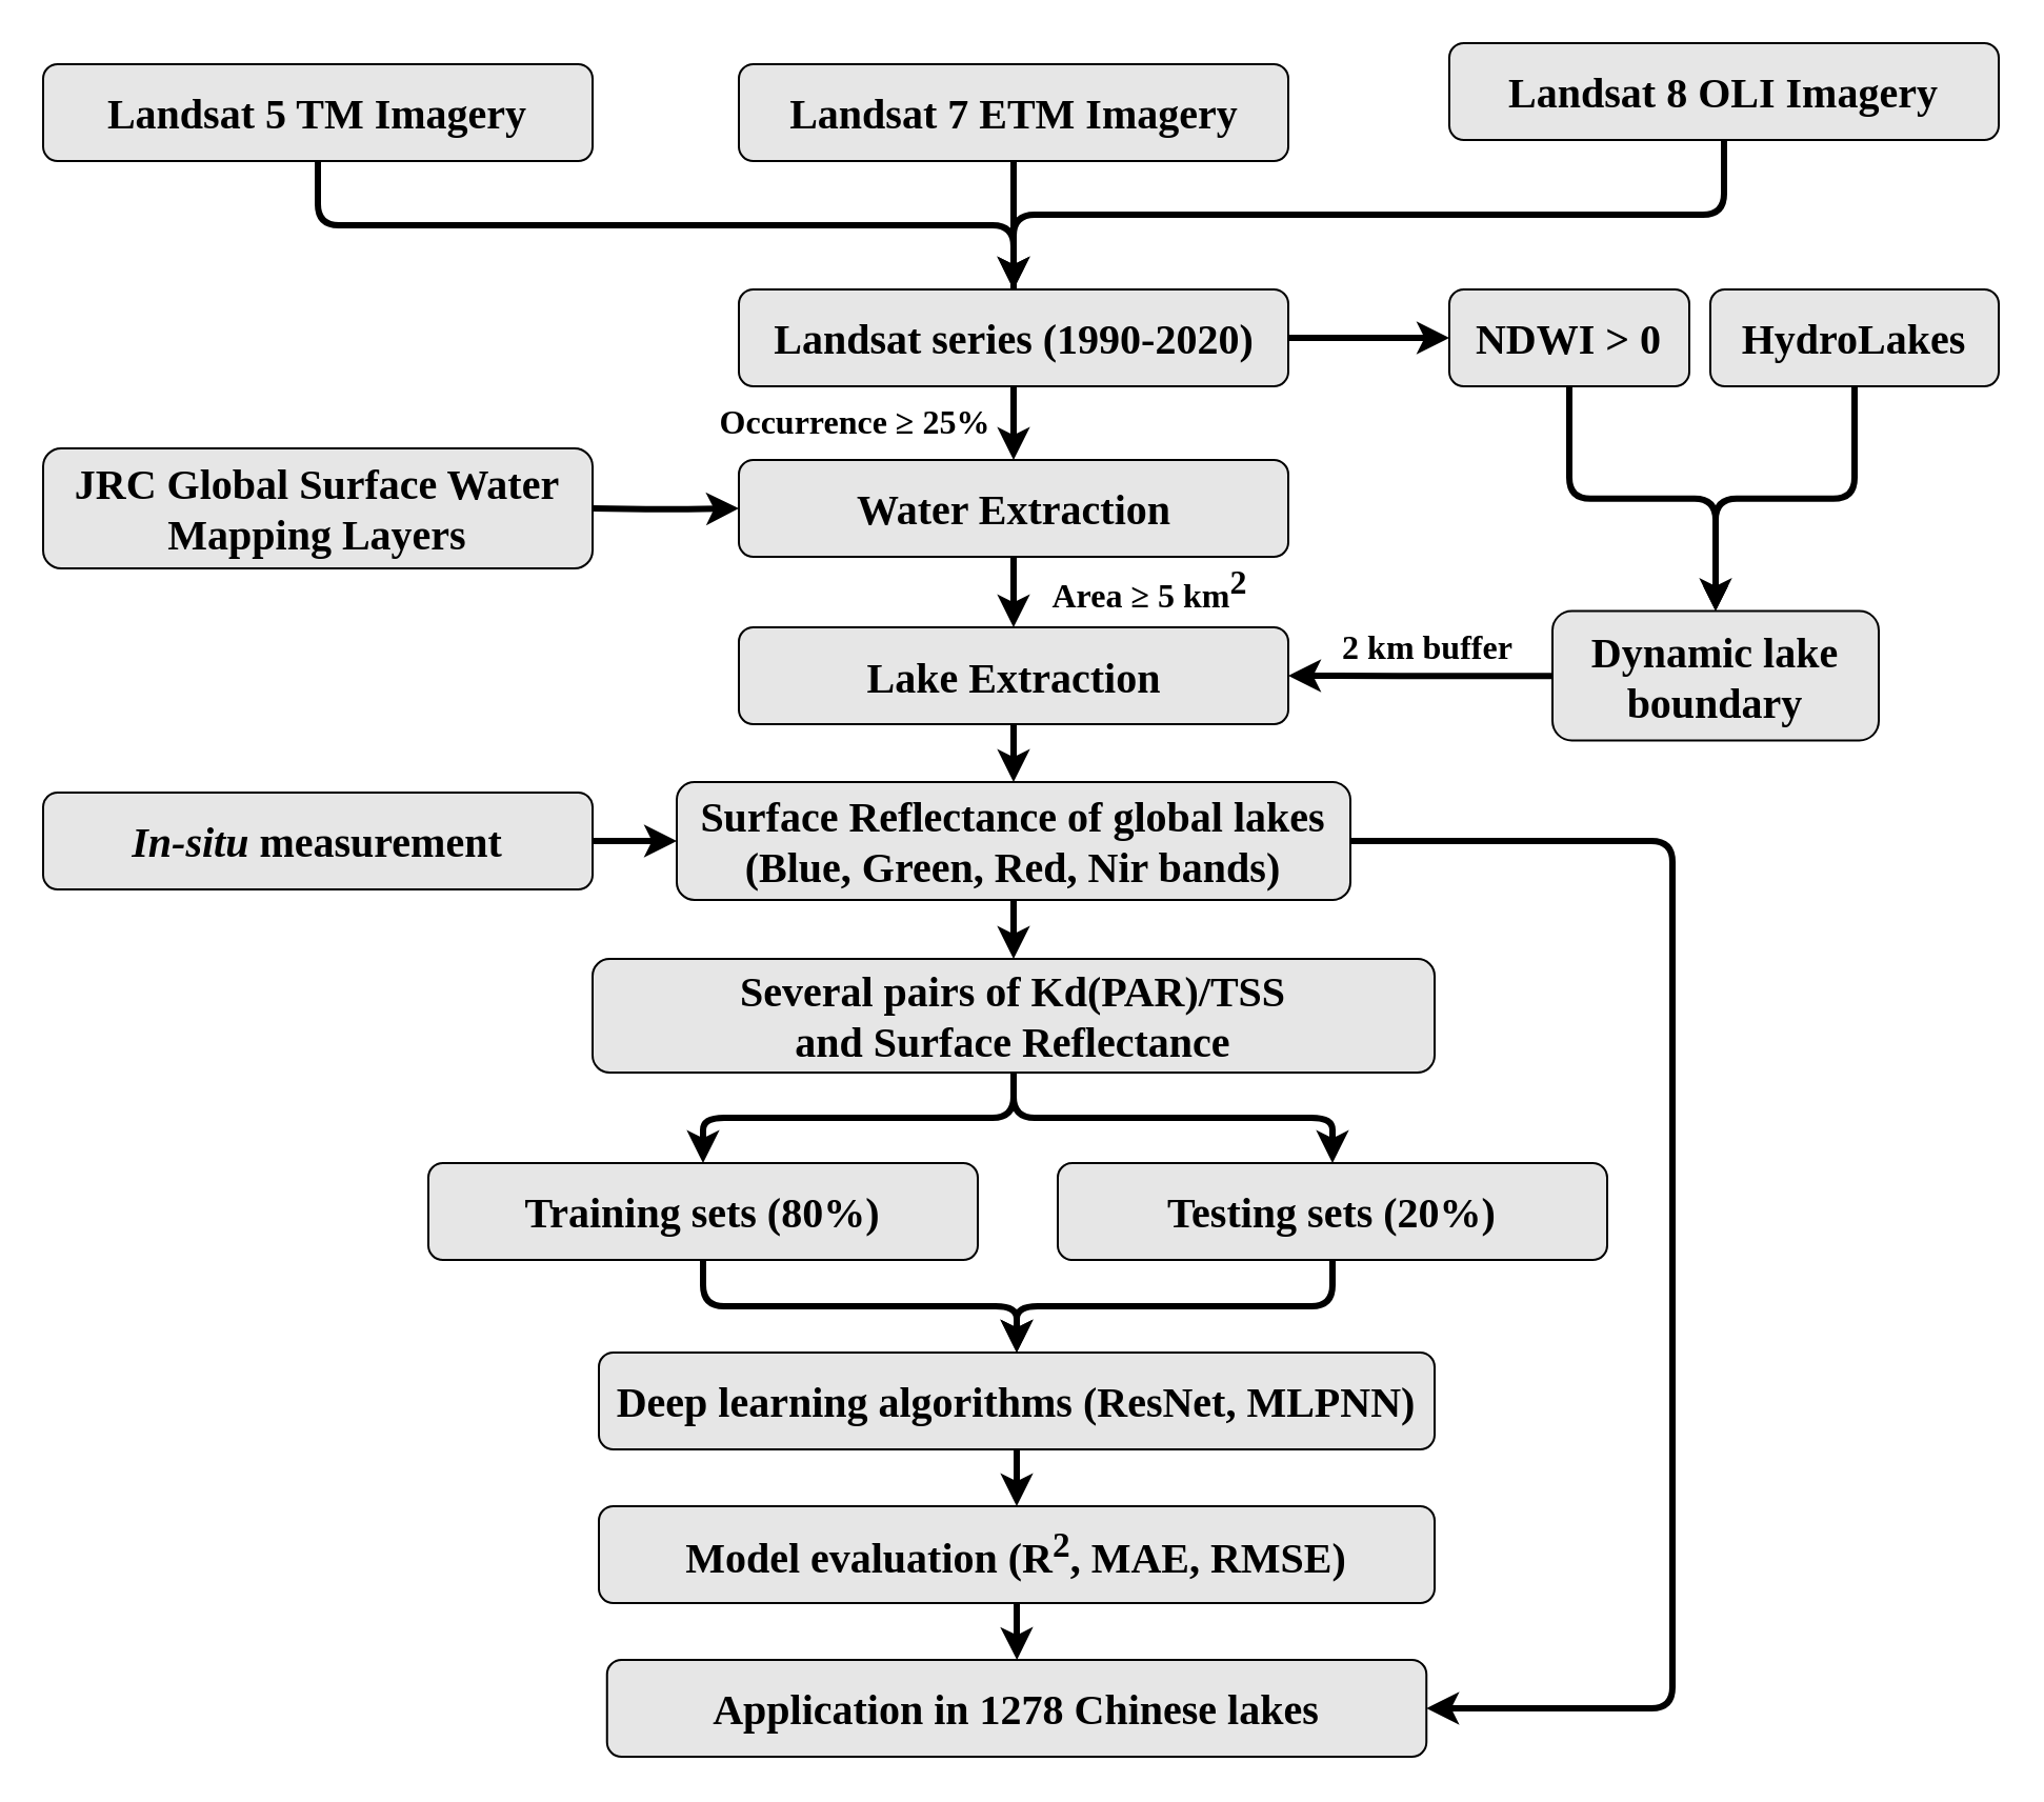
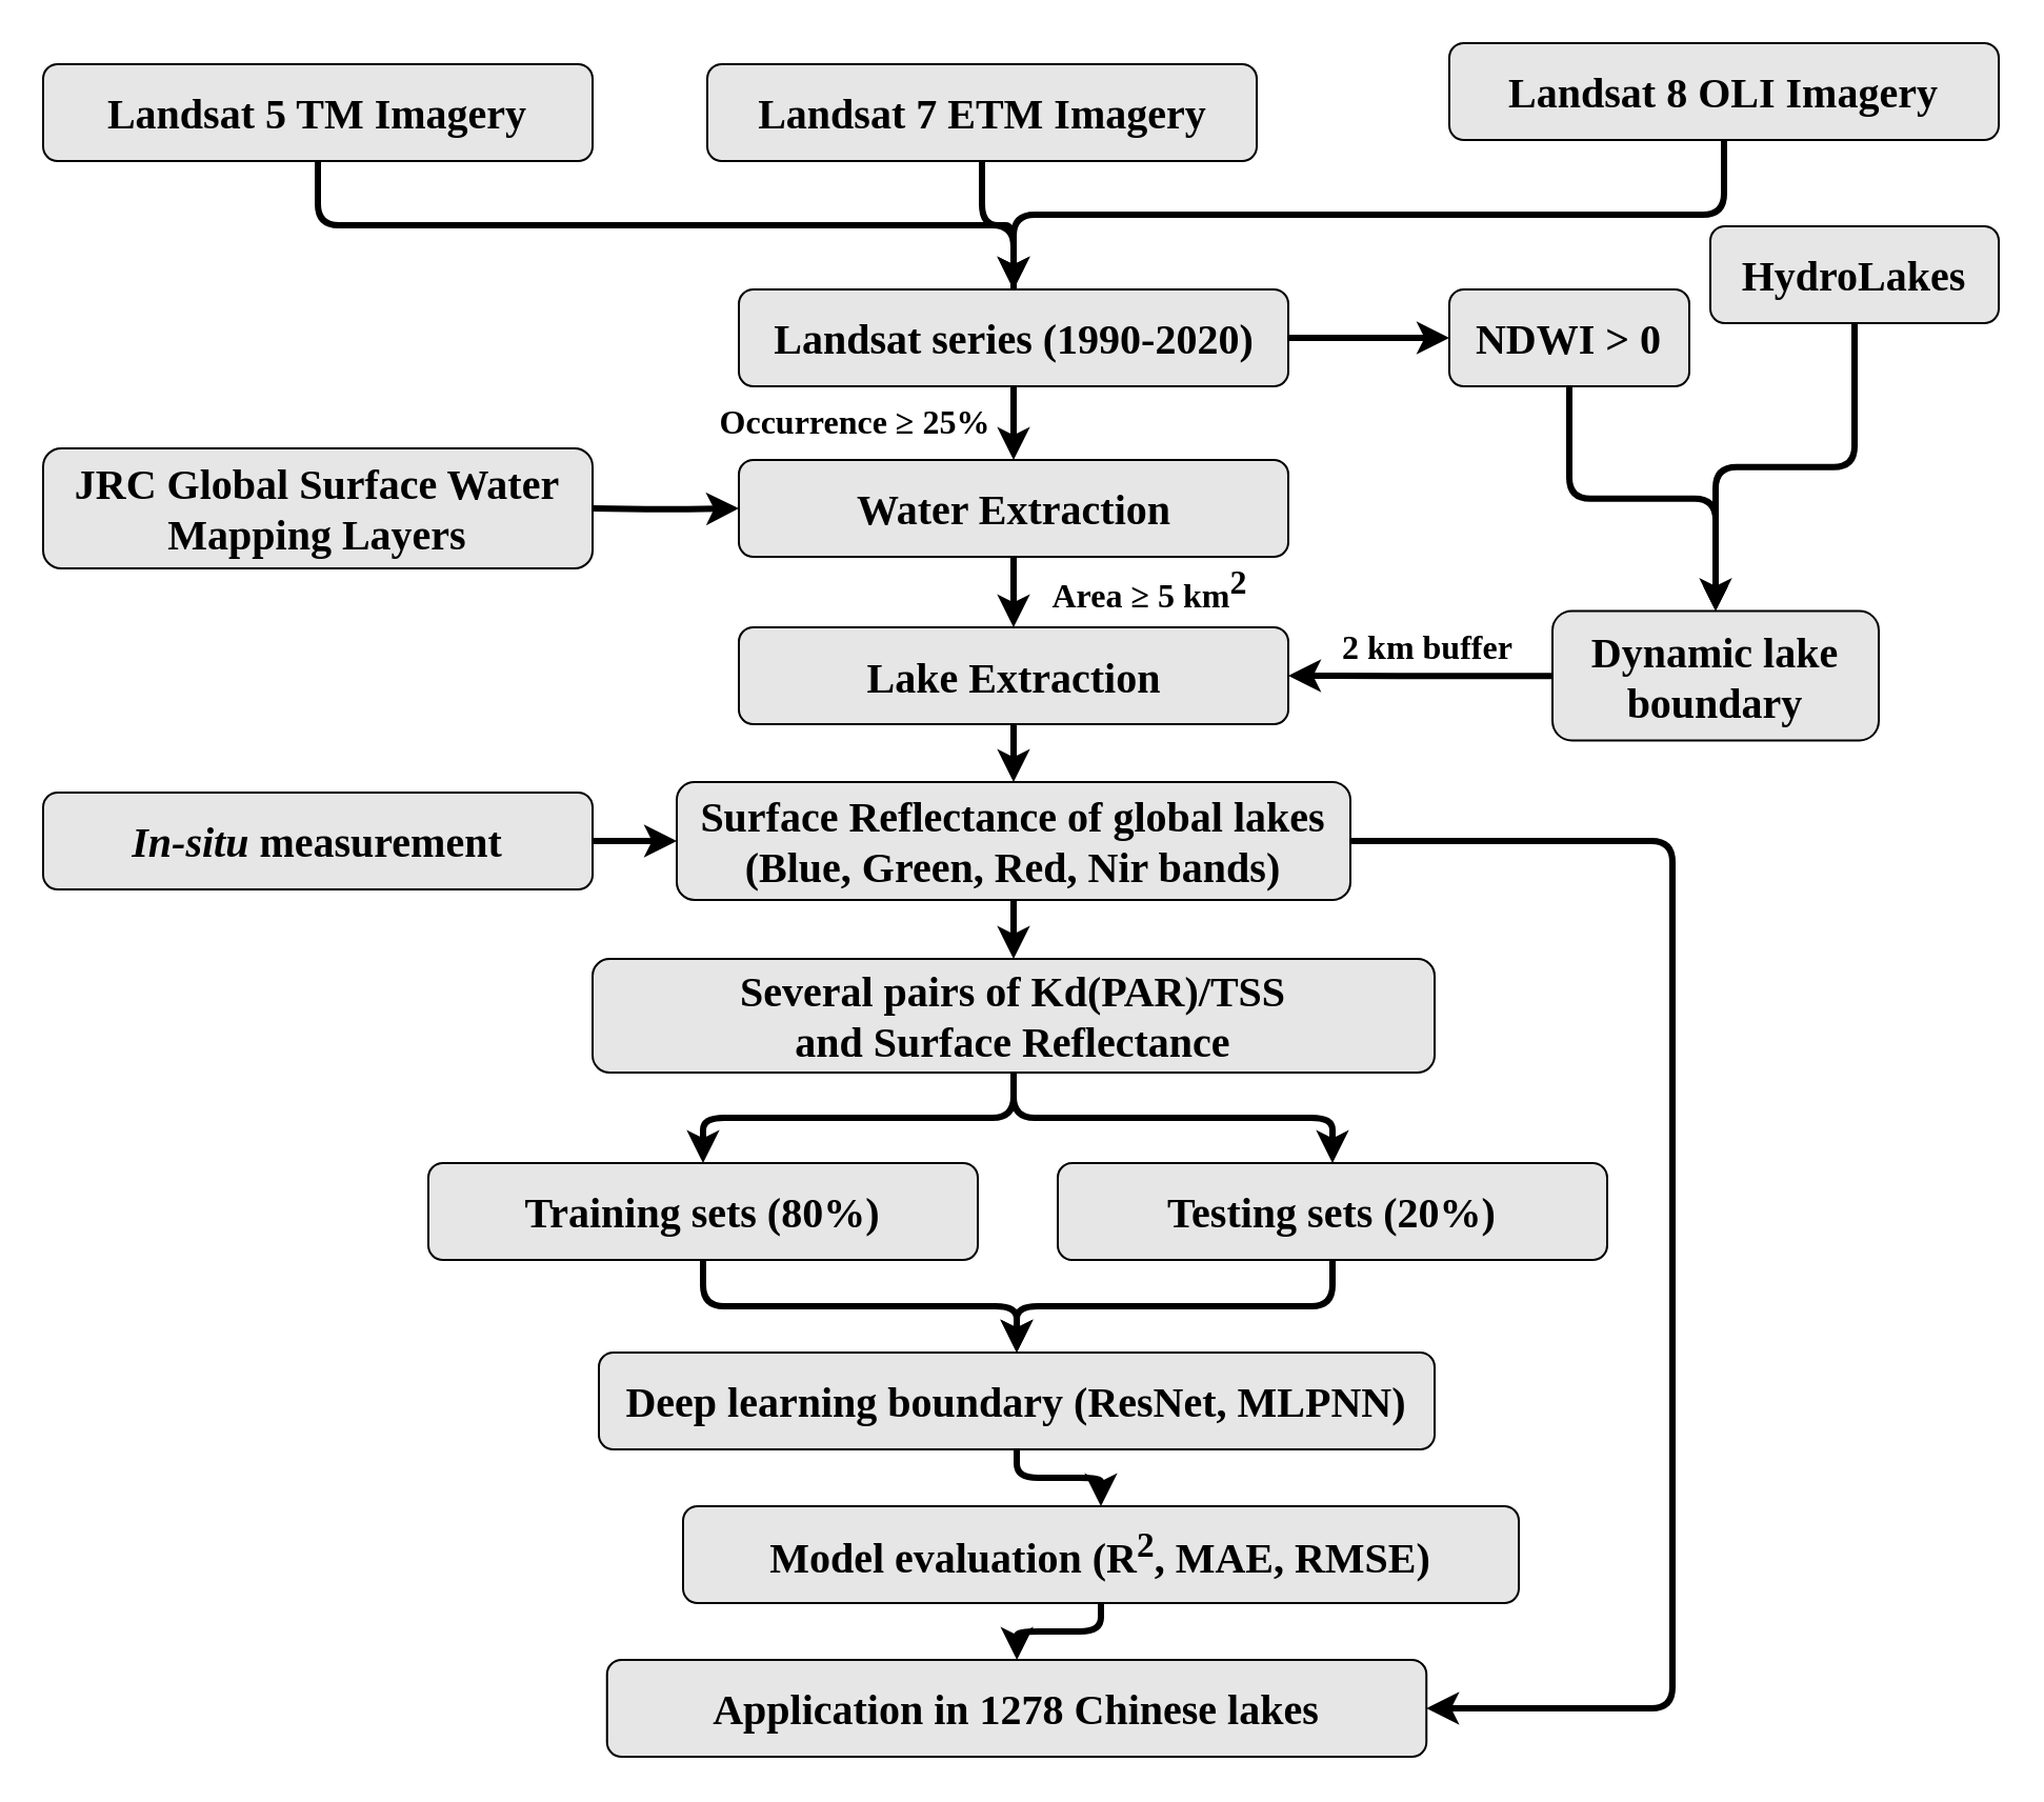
- <mxCell id="16" value="&lt;font color=&quot;#000000&quot; face=&quot;Times New Roman&quot;&gt;&lt;span style=&quot;font-size: 20px&quot;&gt;&lt;b&gt;Landsat 7 ETM Imagery&lt;/b&gt;&lt;/span&gt;&lt;/font&gt;" style="rounded=1;whiteSpace=wrap;html=1;fillColor=#E6E6E6;strokeColor=#000000;" parent="1" vertex="1"><mxGeometry x="350.5" y="30" width="261" height="46" as="geometry" /></mxCell>
+ <mxCell id="16" value="&lt;font color=&quot;#000000&quot; face=&quot;Times New Roman&quot;&gt;&lt;span style=&quot;font-size: 20px&quot;&gt;&lt;b&gt;Landsat 7 ETM Imagery&lt;/b&gt;&lt;/span&gt;&lt;/font&gt;" style="rounded=1;whiteSpace=wrap;html=1;fillColor=#E6E6E6;strokeColor=#000000;" parent="1" vertex="1"><mxGeometry x="335.5" y="30" width="261" height="46" as="geometry" /></mxCell>
- <mxCell id="39" value="&lt;font color=&quot;#000000&quot; face=&quot;Times New Roman&quot;&gt;&lt;span style=&quot;font-size: 20px&quot;&gt;&lt;b&gt;HydroLakes&lt;/b&gt;&lt;/span&gt;&lt;/font&gt;" style="rounded=1;whiteSpace=wrap;html=1;fillColor=#E6E6E6;strokeColor=#000000;" vertex="1" parent="1"><mxGeometry x="812" y="137" width="137" height="46" as="geometry" /></mxCell>
+ <mxCell id="39" value="&lt;font color=&quot;#000000&quot; face=&quot;Times New Roman&quot;&gt;&lt;span style=&quot;font-size: 20px&quot;&gt;&lt;b&gt;HydroLakes&lt;/b&gt;&lt;/span&gt;&lt;/font&gt;" style="rounded=1;whiteSpace=wrap;html=1;fillColor=#E6E6E6;strokeColor=#000000;" vertex="1" parent="1"><mxGeometry x="812" y="107" width="137" height="46" as="geometry" /></mxCell>
- <mxCell id="27" value="&lt;font color=&quot;#000000&quot; face=&quot;Times New Roman&quot;&gt;&lt;span style=&quot;font-size: 20px&quot;&gt;&lt;b&gt;Deep learning algorithms (ResNet, MLPNN)&lt;/b&gt;&lt;/span&gt;&lt;/font&gt;" style="rounded=1;whiteSpace=wrap;html=1;fillColor=#E6E6E6;strokeColor=#000000;" parent="1" vertex="1"><mxGeometry x="284" y="642" width="397" height="46" as="geometry" /></mxCell>
+ <mxCell id="27" value="&lt;font color=&quot;#000000&quot; face=&quot;Times New Roman&quot;&gt;&lt;span style=&quot;font-size: 20px&quot;&gt;&lt;b&gt;Deep learning boundary (ResNet, MLPNN)&lt;/b&gt;&lt;/span&gt;&lt;/font&gt;" style="rounded=1;whiteSpace=wrap;html=1;fillColor=#E6E6E6;strokeColor=#000000;" parent="1" vertex="1"><mxGeometry x="284" y="642" width="397" height="46" as="geometry" /></mxCell>
- <mxCell id="29" value="&lt;font color=&quot;#000000&quot; face=&quot;Times New Roman&quot;&gt;&lt;span style=&quot;font-size: 20px&quot;&gt;&lt;b&gt;Model evaluation (R&lt;sup&gt;2&lt;/sup&gt;, MAE, RMSE)&lt;/b&gt;&lt;/span&gt;&lt;/font&gt;" style="rounded=1;whiteSpace=wrap;html=1;fillColor=#E6E6E6;strokeColor=#000000;" parent="1" vertex="1"><mxGeometry x="284" y="715" width="397" height="46" as="geometry" /></mxCell>
+ <mxCell id="29" value="&lt;font color=&quot;#000000&quot; face=&quot;Times New Roman&quot;&gt;&lt;span style=&quot;font-size: 20px&quot;&gt;&lt;b&gt;Model evaluation (R&lt;sup&gt;2&lt;/sup&gt;, MAE, RMSE)&lt;/b&gt;&lt;/span&gt;&lt;/font&gt;" style="rounded=1;whiteSpace=wrap;html=1;fillColor=#E6E6E6;strokeColor=#000000;" parent="1" vertex="1"><mxGeometry x="324" y="715" width="397" height="46" as="geometry" /></mxCell>
